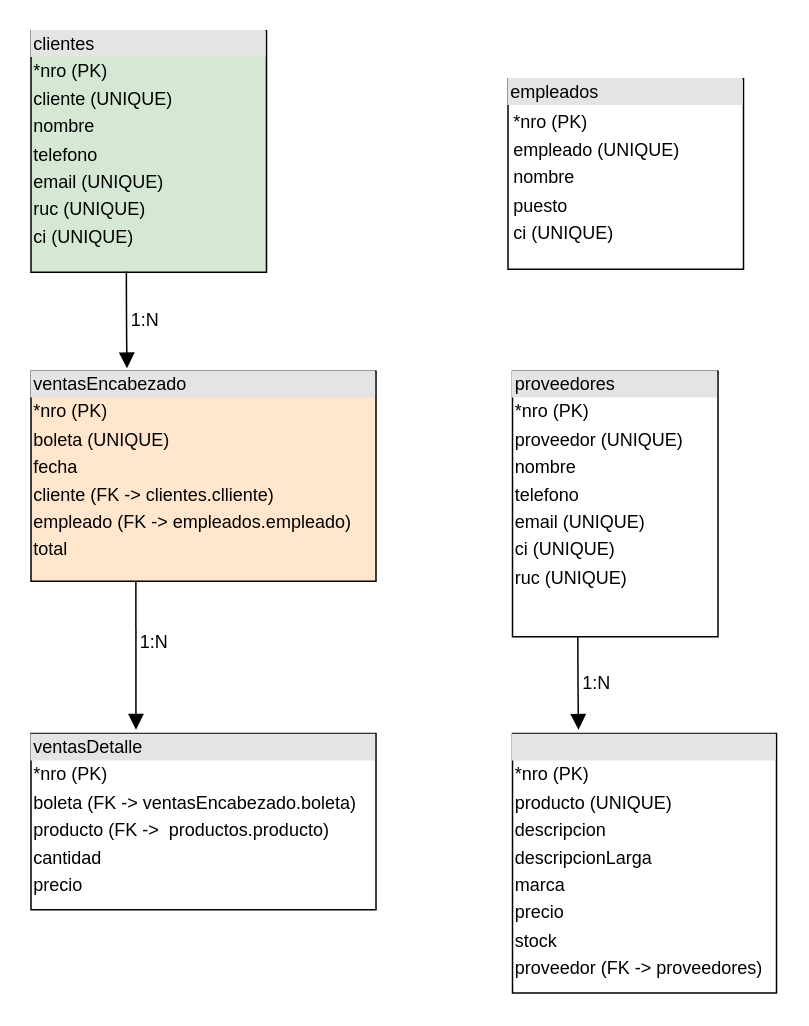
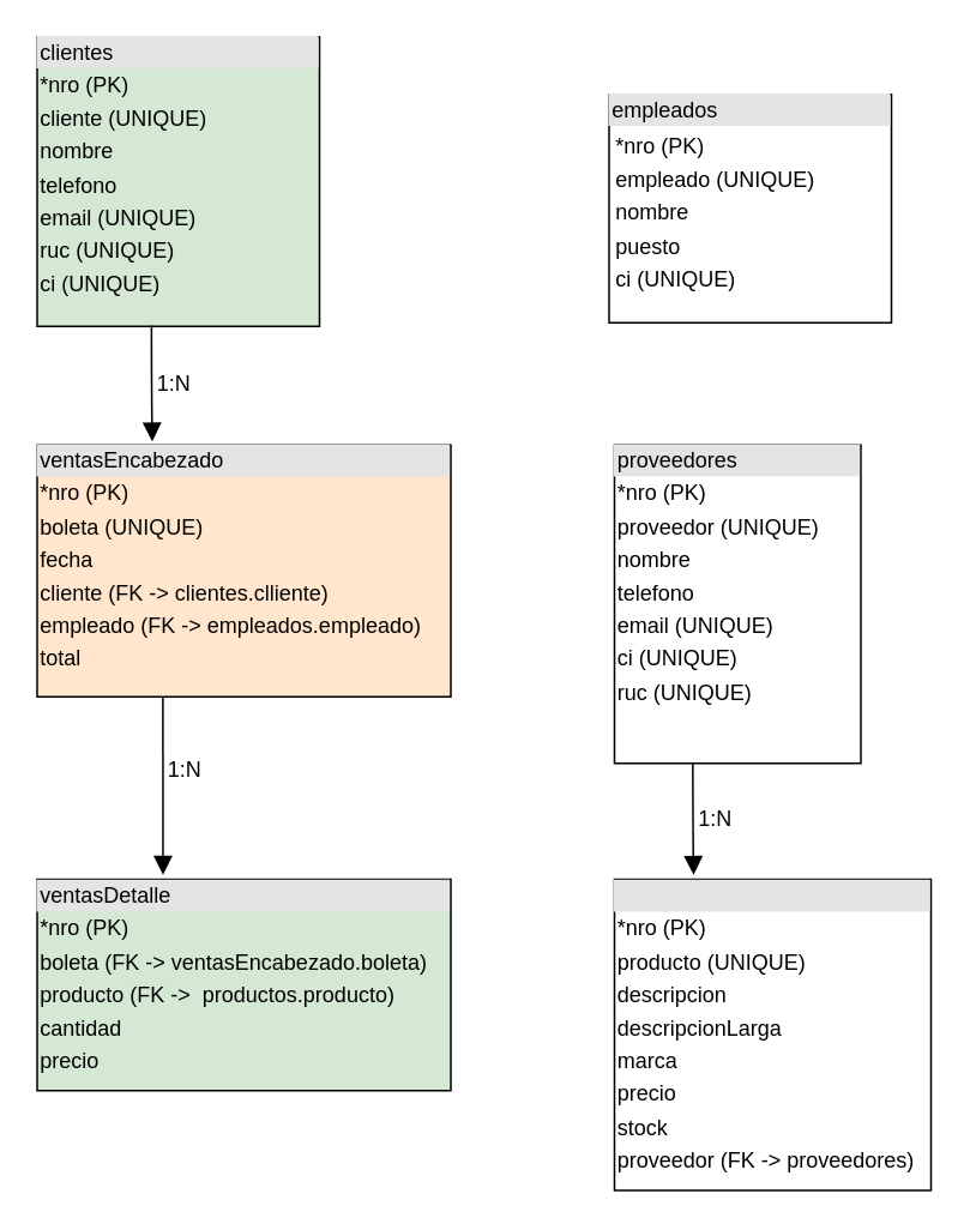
- <mxCell id="4" value="&lt;div style=&quot;box-sizing: border-box; width: 100%; background: rgb(228, 228, 228); padding: 2px;&quot;&gt;ventasDetalle&lt;/div&gt;&lt;div style=&quot;box-sizing: border-box; width: 100%; background-image: initial; background-position: initial; background-size: initial; background-repeat: initial; background-attachment: initial; background-origin: initial; background-clip: initial; padding: 2px;&quot;&gt;*nro (PK)&lt;/div&gt;&lt;div style=&quot;box-sizing: border-box; width: 100%; background-image: initial; background-position: initial; background-size: initial; background-repeat: initial; background-attachment: initial; background-origin: initial; background-clip: initial; padding: 2px;&quot;&gt;boleta (FK -&amp;gt; ventasEncabezado.boleta)&lt;/div&gt;&lt;div style=&quot;box-sizing: border-box; width: 100%; background-image: initial; background-position: initial; background-size: initial; background-repeat: initial; background-attachment: initial; background-origin: initial; background-clip: initial; padding: 2px;&quot;&gt;producto (FK -&amp;gt;&amp;nbsp; productos.producto)&lt;/div&gt;&lt;div style=&quot;box-sizing: border-box; width: 100%; background-image: initial; background-position: initial; background-size: initial; background-repeat: initial; background-attachment: initial; background-origin: initial; background-clip: initial; padding: 2px;&quot;&gt;cantidad&lt;/div&gt;&lt;div style=&quot;box-sizing: border-box; width: 100%; background-image: initial; background-position: initial; background-size: initial; background-repeat: initial; background-attachment: initial; background-origin: initial; background-clip: initial; padding: 2px;&quot;&gt;precio&lt;/div&gt;" style="verticalAlign=top;align=left;overflow=fill;html=1;whiteSpace=wrap;rotation=0;" vertex="1" parent="1"><mxGeometry x="20" y="488.5" width="230" height="117.5" as="geometry" /></mxCell>
+ <mxCell id="4" value="&lt;div style=&quot;box-sizing: border-box; width: 100%; background: rgb(228, 228, 228); padding: 2px;&quot;&gt;ventasDetalle&lt;/div&gt;&lt;div style=&quot;box-sizing: border-box; width: 100%; background-image: initial; background-position: initial; background-size: initial; background-repeat: initial; background-attachment: initial; background-origin: initial; background-clip: initial; padding: 2px;&quot;&gt;*nro (PK)&lt;/div&gt;&lt;div style=&quot;box-sizing: border-box; width: 100%; background-image: initial; background-position: initial; background-size: initial; background-repeat: initial; background-attachment: initial; background-origin: initial; background-clip: initial; padding: 2px;&quot;&gt;boleta (FK -&amp;gt; ventasEncabezado.boleta)&lt;/div&gt;&lt;div style=&quot;box-sizing: border-box; width: 100%; background-image: initial; background-position: initial; background-size: initial; background-repeat: initial; background-attachment: initial; background-origin: initial; background-clip: initial; padding: 2px;&quot;&gt;producto (FK -&amp;gt;&amp;nbsp; productos.producto)&lt;/div&gt;&lt;div style=&quot;box-sizing: border-box; width: 100%; background-image: initial; background-position: initial; background-size: initial; background-repeat: initial; background-attachment: initial; background-origin: initial; background-clip: initial; padding: 2px;&quot;&gt;cantidad&lt;/div&gt;&lt;div style=&quot;box-sizing: border-box; width: 100%; background-image: initial; background-position: initial; background-size: initial; background-repeat: initial; background-attachment: initial; background-origin: initial; background-clip: initial; padding: 2px;&quot;&gt;precio&lt;/div&gt;" style="verticalAlign=top;align=left;overflow=fill;html=1;whiteSpace=wrap;rotation=0;fillColor=#d5e8d4;" vertex="1" parent="1"><mxGeometry x="20" y="488.5" width="230" height="117.5" as="geometry" /></mxCell>
